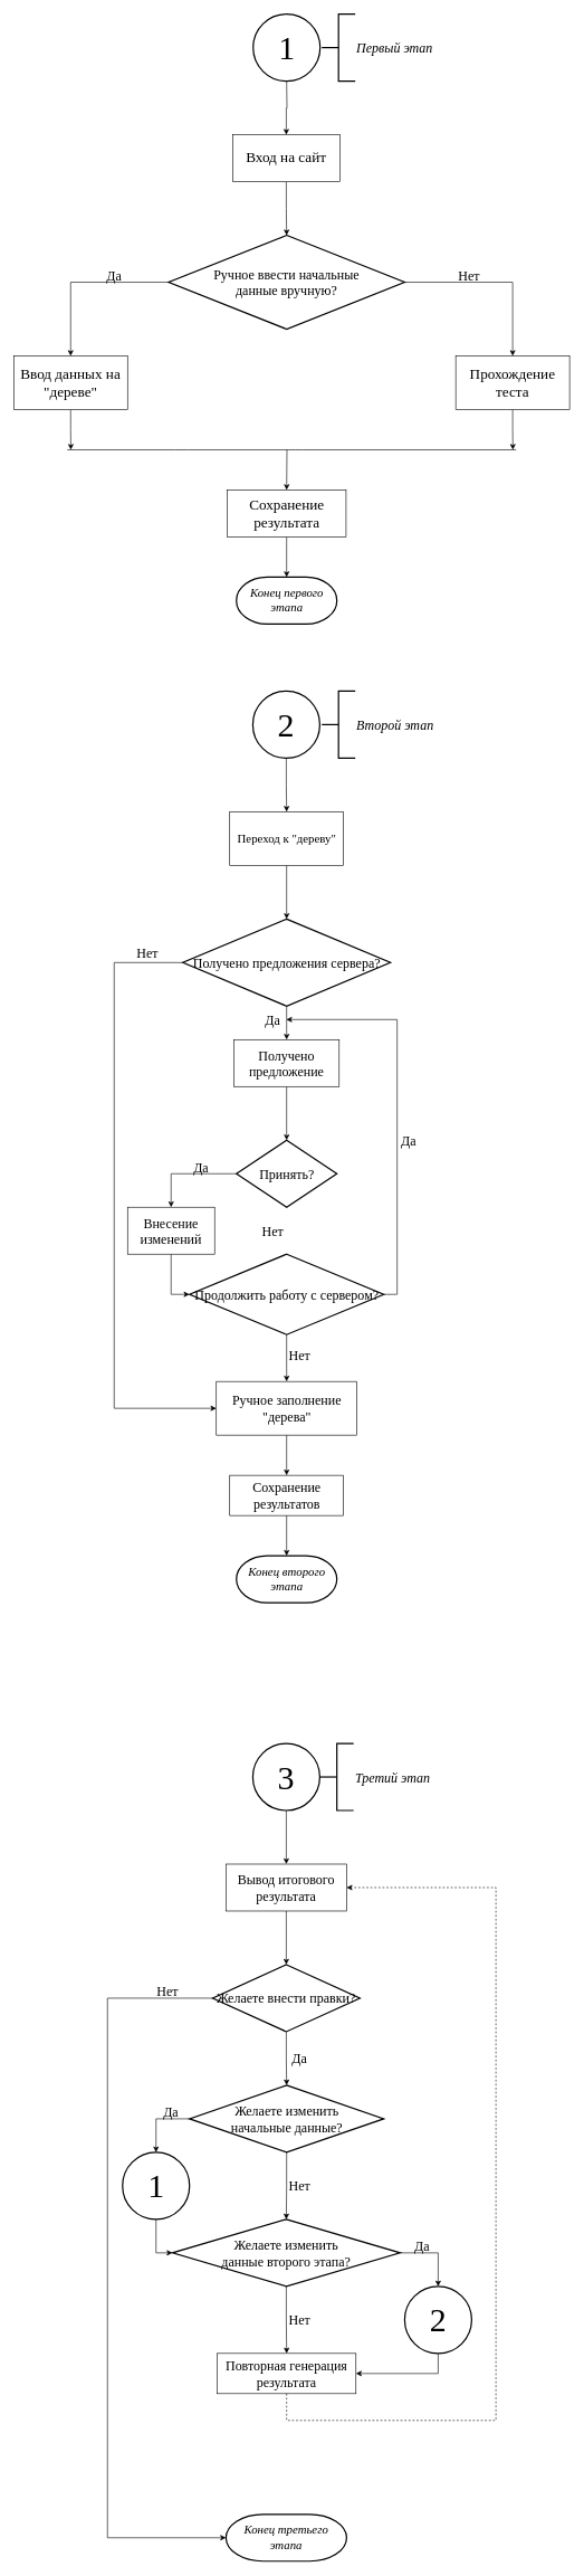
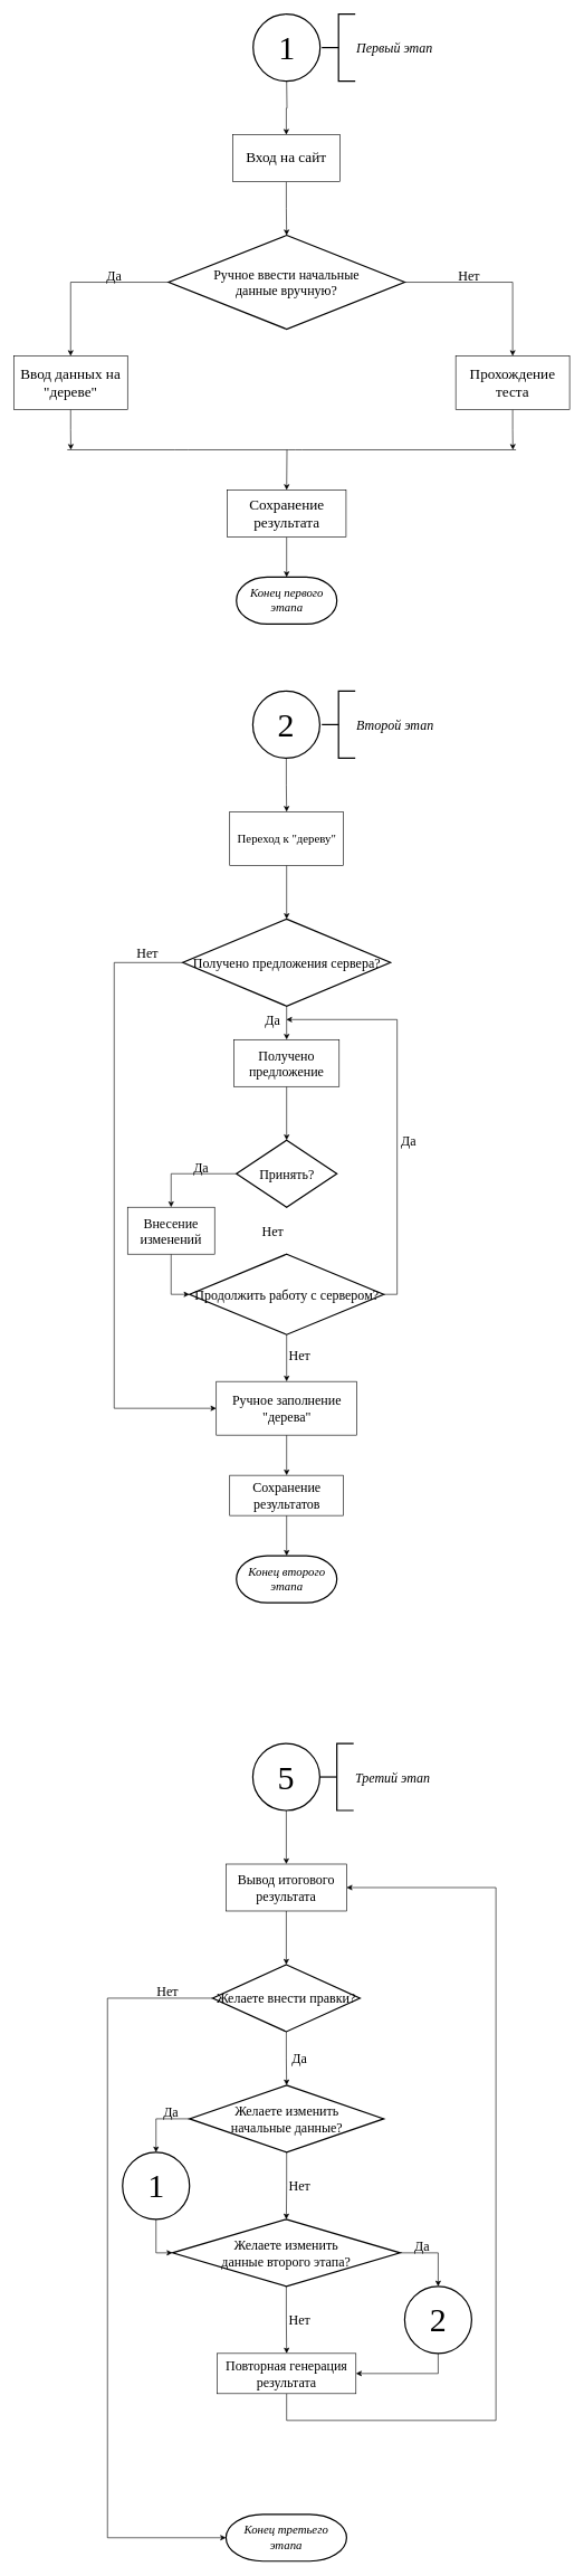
- <mxCell id="50" value="3" style="strokeWidth=2;html=1;shape=mxgraph.flowchart.start_2;whiteSpace=wrap;fontFamily=Georgia;fontSize=50;" vertex="1" parent="1"><mxGeometry x="377" y="2600" width="100" height="100" as="geometry" /></mxCell>
+ <mxCell id="50" value="5" style="strokeWidth=2;html=1;shape=mxgraph.flowchart.start_2;whiteSpace=wrap;fontFamily=Georgia;fontSize=50;" vertex="1" parent="1"><mxGeometry x="377" y="2600" width="100" height="100" as="geometry" /></mxCell>
- <mxCell id="71" style="edgeStyle=orthogonalEdgeStyle;rounded=0;orthogonalLoop=1;jettySize=auto;html=1;exitX=0.5;exitY=1;exitDx=0;exitDy=0;entryX=1;entryY=0.5;entryDx=0;entryDy=0;fontFamily=Georgia;fontSize=20;dashed=1;" edge="1" parent="1" source="72" target="53"><mxGeometry relative="1" as="geometry"><Array as="points"><mxPoint x="427" y="3610" /><mxPoint x="740" y="3610" /><mxPoint x="740" y="2815" /></Array></mxGeometry></mxCell>
+ <mxCell id="71" style="edgeStyle=orthogonalEdgeStyle;rounded=0;orthogonalLoop=1;jettySize=auto;html=1;exitX=0.5;exitY=1;exitDx=0;exitDy=0;entryX=1;entryY=0.5;entryDx=0;entryDy=0;fontFamily=Georgia;fontSize=20;" edge="1" parent="1" source="72" target="53"><mxGeometry relative="1" as="geometry"><Array as="points"><mxPoint x="427" y="3610" /><mxPoint x="740" y="3610" /><mxPoint x="740" y="2815" /></Array></mxGeometry></mxCell>
